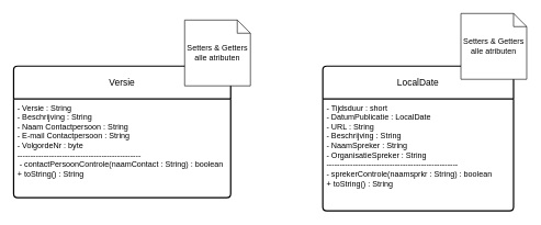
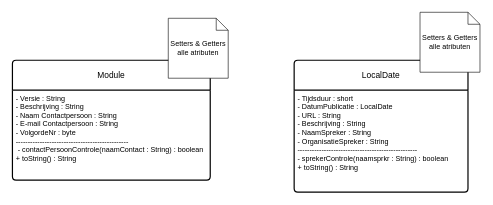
- <mxCell id="2" value="Versie" style="swimlane;childLayout=stackLayout;horizontal=1;startSize=50;horizontalStack=0;rounded=1;fontSize=14;fontStyle=0;strokeWidth=2;resizeParent=0;resizeLast=1;shadow=0;align=center;arcSize=4;whiteSpace=wrap;html=1;" parent="1" vertex="1"><mxGeometry x="20" y="100" width="330" height="200" as="geometry" /></mxCell>
+ <mxCell id="2" value="Module" style="swimlane;childLayout=stackLayout;horizontal=1;startSize=50;horizontalStack=0;rounded=1;fontSize=14;fontStyle=0;strokeWidth=2;resizeParent=0;resizeLast=1;shadow=0;align=center;arcSize=4;whiteSpace=wrap;html=1;" parent="1" vertex="1"><mxGeometry x="20" y="100" width="330" height="200" as="geometry" /></mxCell>
